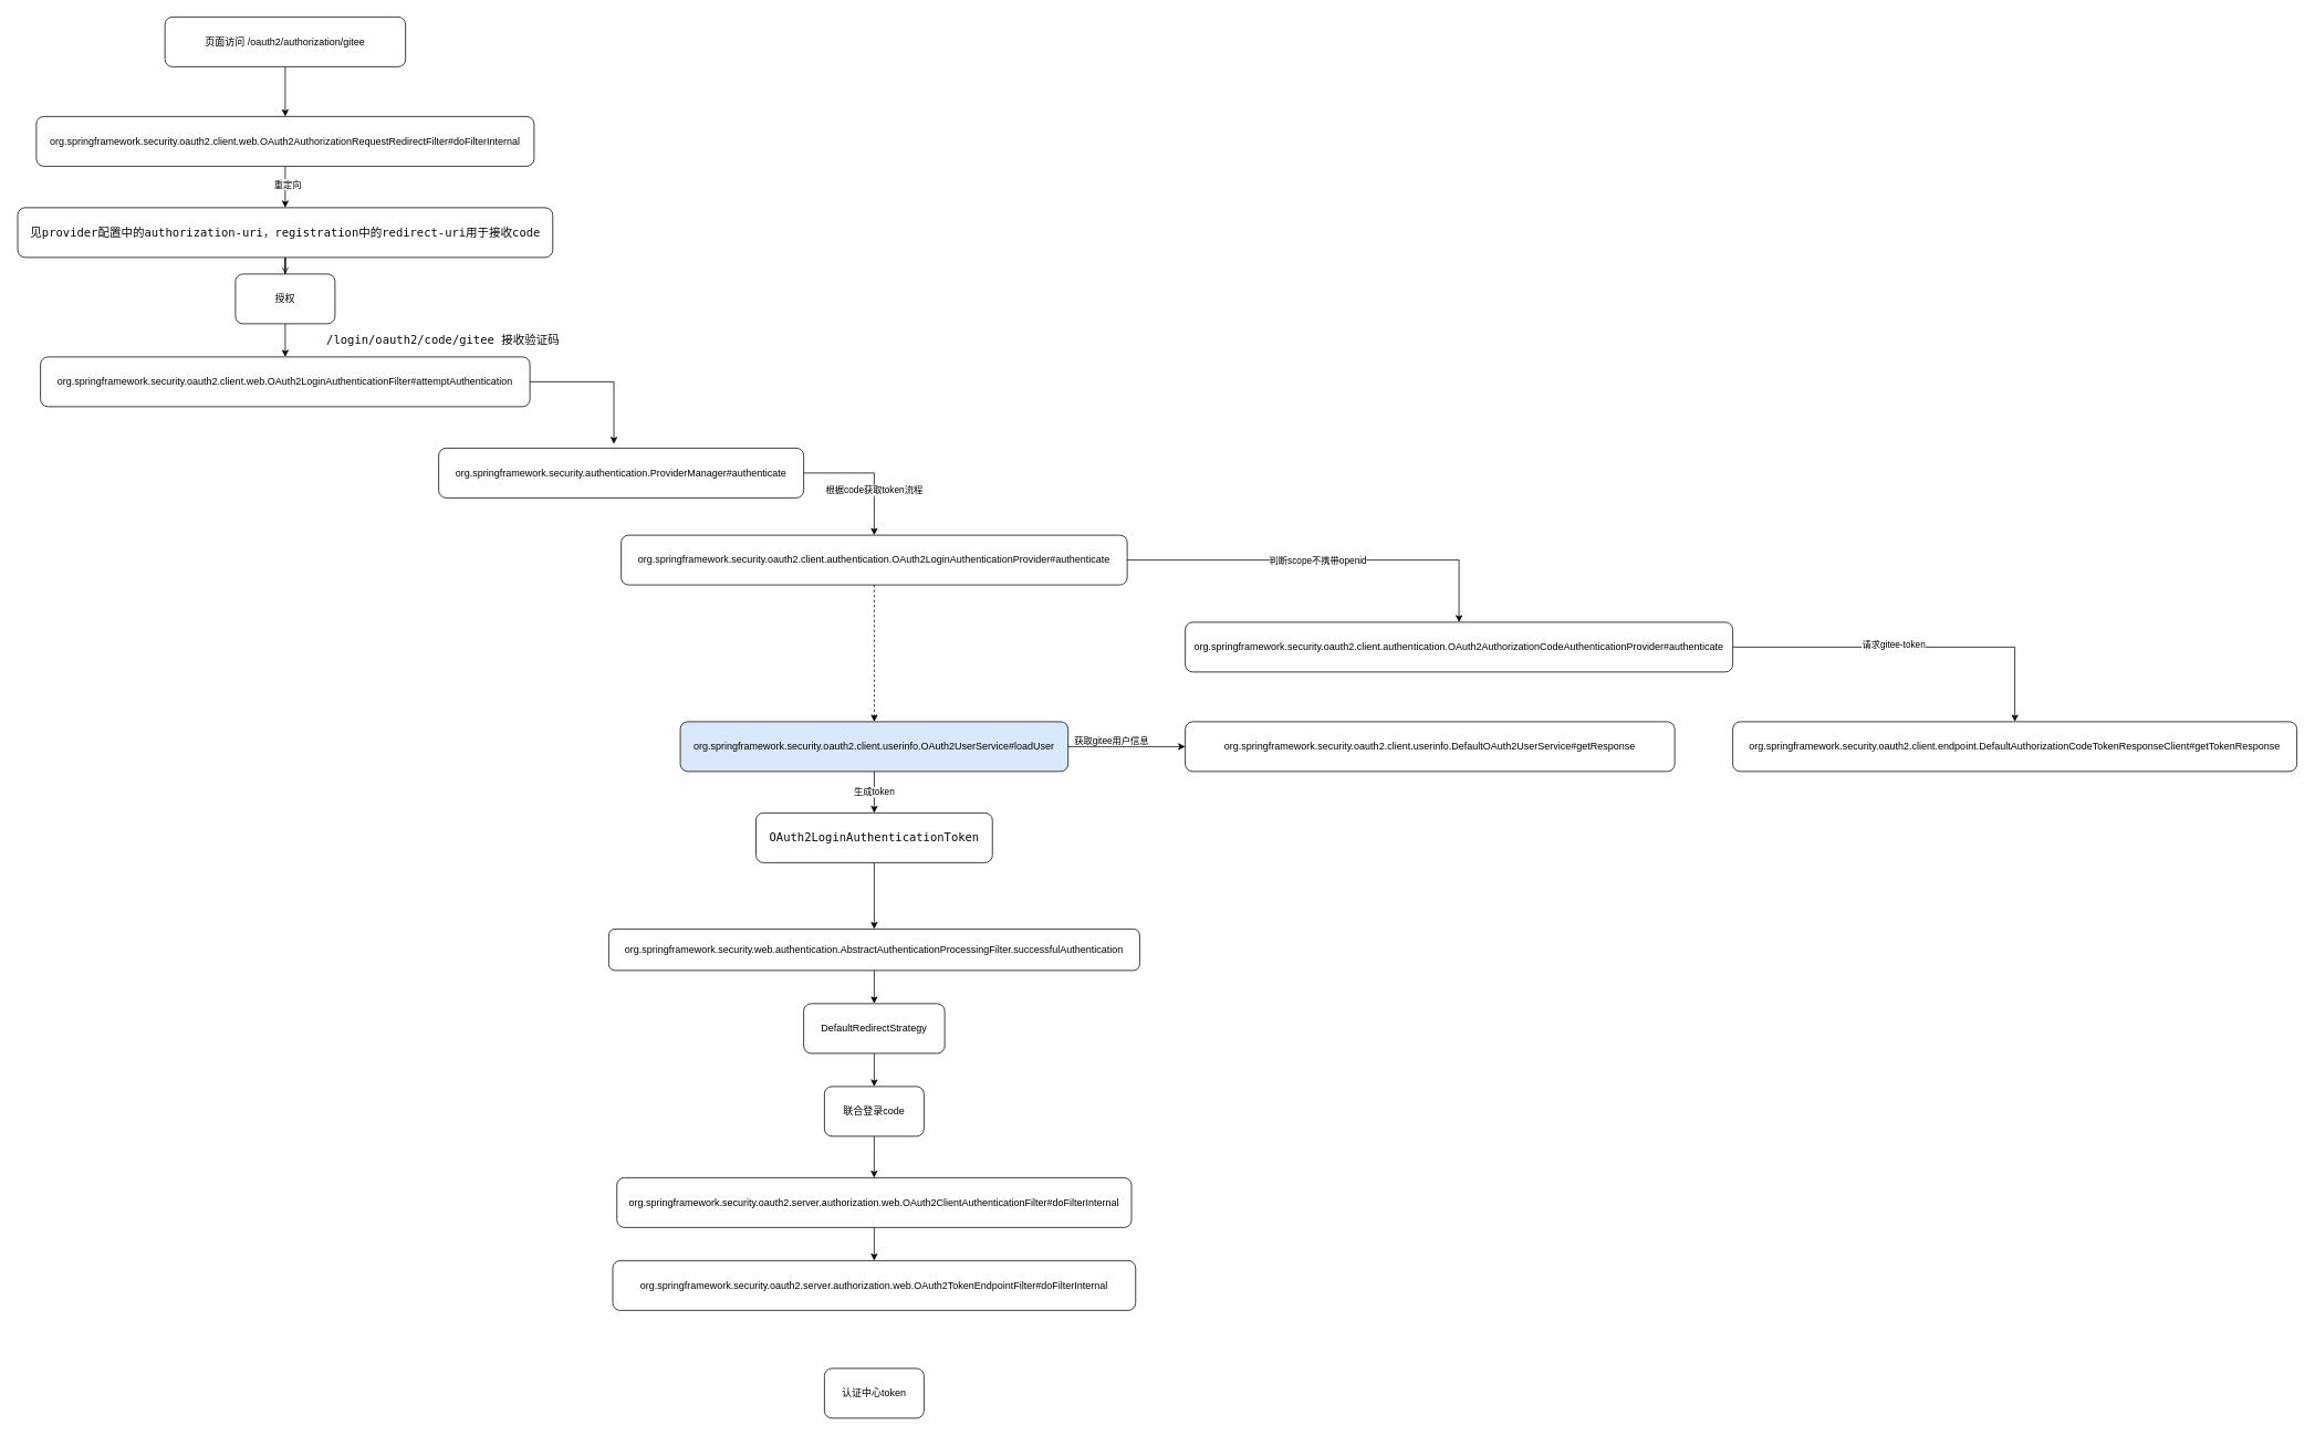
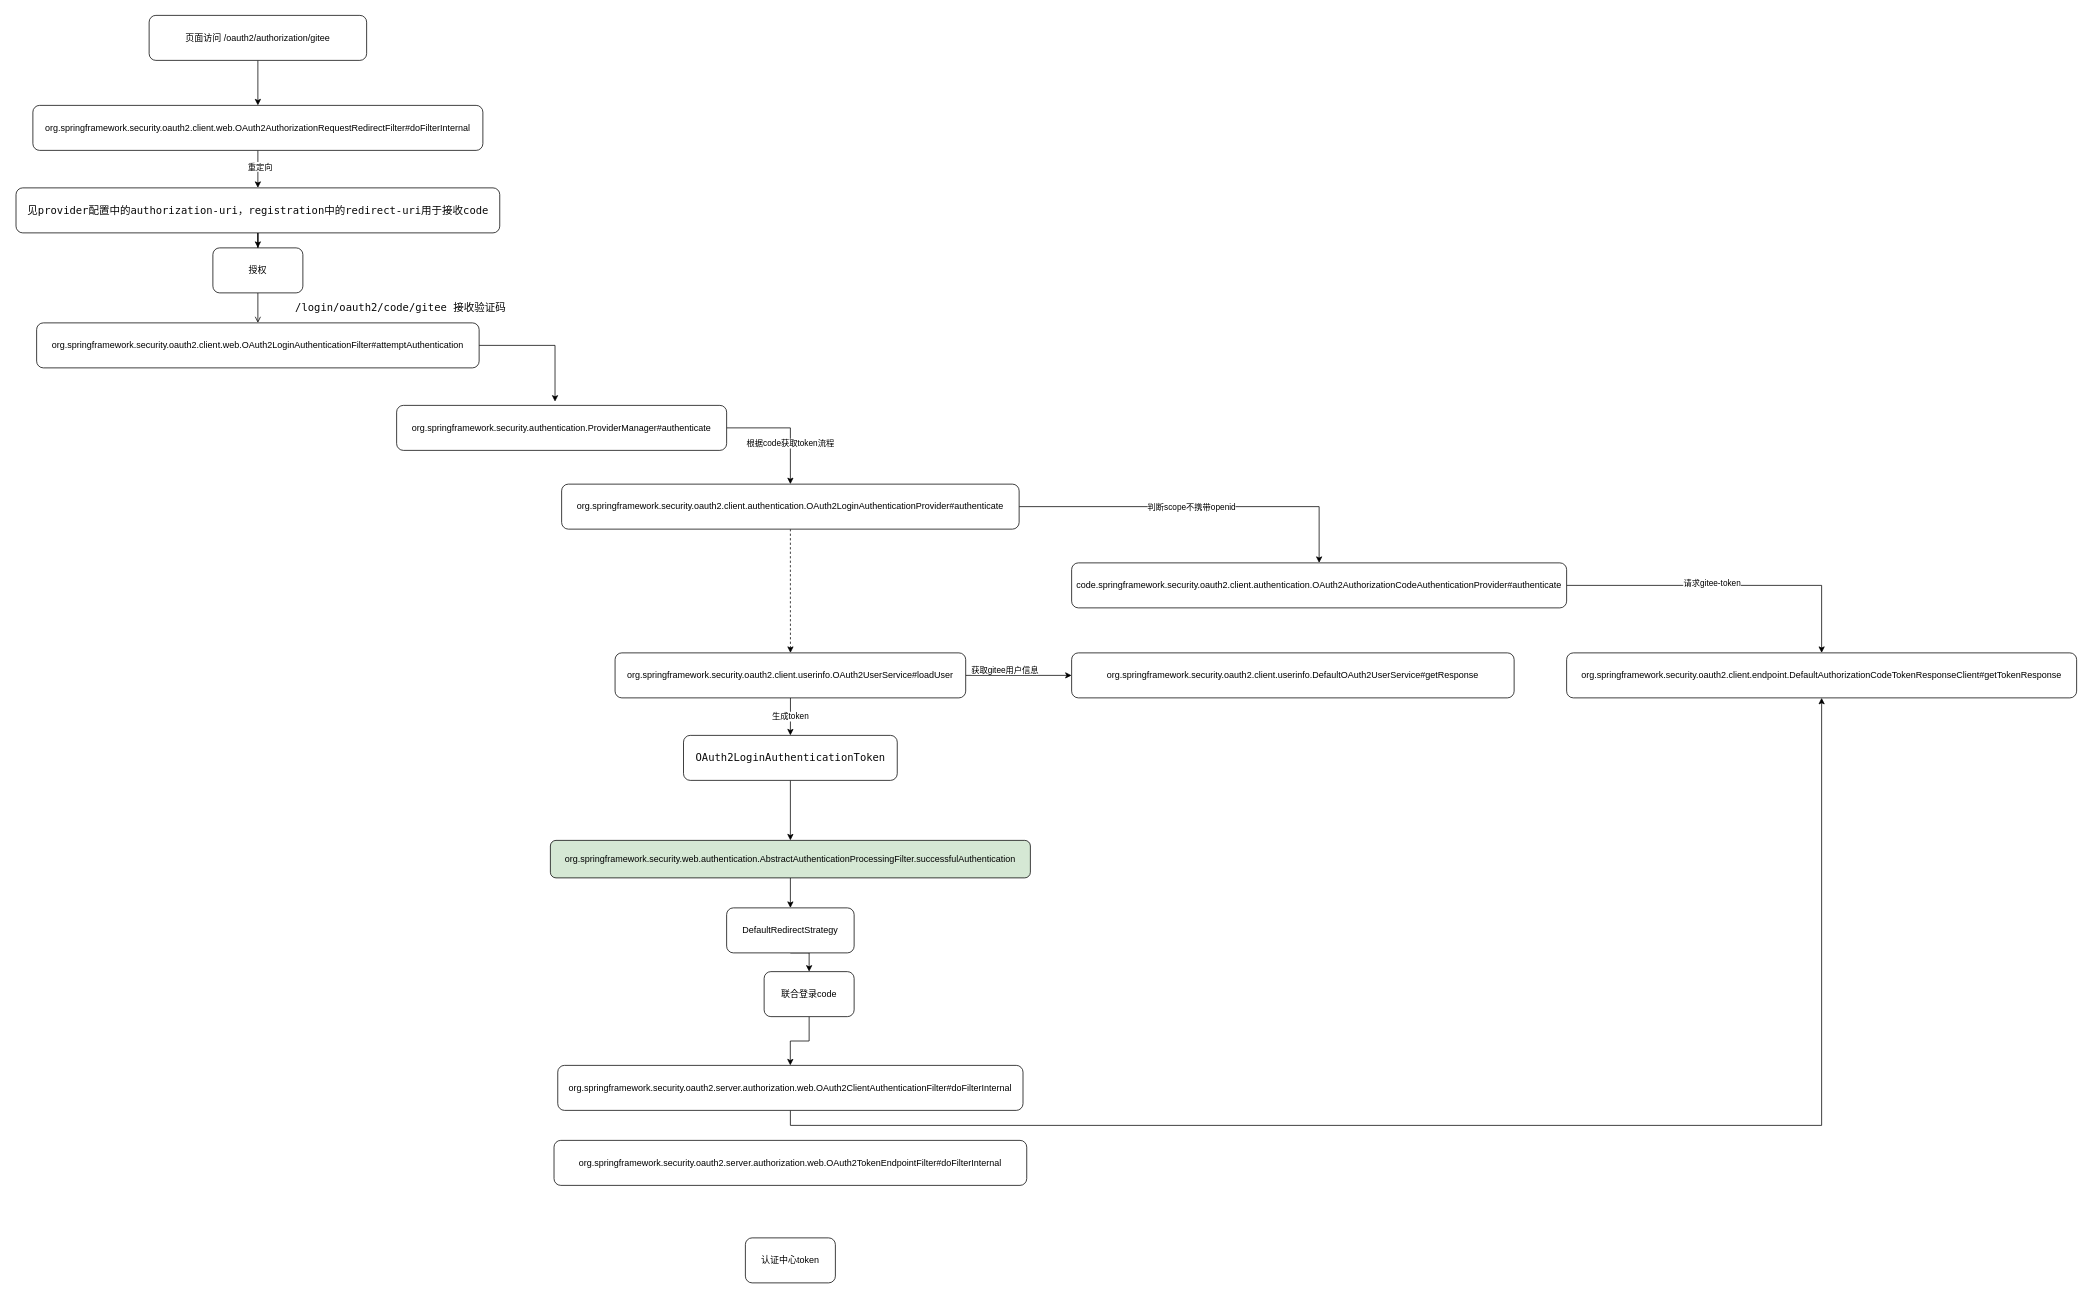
- <mxCell id="28" style="edgeStyle=orthogonalEdgeStyle;rounded=0;orthogonalLoop=1;jettySize=auto;html=1;exitX=0.5;exitY=1;exitDx=0;exitDy=0;endArrow=open;" parent="1" source="29" target="31" edge="1"><mxGeometry relative="1" as="geometry" /></mxCell>
+ <mxCell id="28" style="edgeStyle=orthogonalEdgeStyle;rounded=0;orthogonalLoop=1;jettySize=auto;html=1;exitX=0.5;exitY=1;exitDx=0;exitDy=0;" parent="1" source="29" target="31" edge="1"><mxGeometry relative="1" as="geometry" /></mxCell>
- <mxCell id="30" style="edgeStyle=orthogonalEdgeStyle;rounded=0;orthogonalLoop=1;jettySize=auto;html=1;exitX=0.5;exitY=1;exitDx=0;exitDy=0;entryX=0.5;entryY=0;entryDx=0;entryDy=0;" parent="1" source="31" target="22" edge="1"><mxGeometry relative="1" as="geometry" /></mxCell>
+ <mxCell id="30" style="edgeStyle=orthogonalEdgeStyle;rounded=0;orthogonalLoop=1;jettySize=auto;html=1;exitX=0.5;exitY=1;exitDx=0;exitDy=0;entryX=0.5;entryY=0;entryDx=0;entryDy=0;endArrow=open;" parent="1" source="31" target="22" edge="1"><mxGeometry relative="1" as="geometry" /></mxCell>
- <mxCell id="8" value="org.springframework.security.oauth2.client.authentication.OAuth2AuthorizationCodeAuthenticationProvider#authenticate" style="rounded=1;whiteSpace=wrap;html=1;" parent="1" vertex="1"><mxGeometry x="1428" y="750" width="660" height="60" as="geometry" /></mxCell>
+ <mxCell id="8" value="code.springframework.security.oauth2.client.authentication.OAuth2AuthorizationCodeAuthenticationProvider#authenticate" style="rounded=1;whiteSpace=wrap;html=1;" parent="1" vertex="1"><mxGeometry x="1428" y="750" width="660" height="60" as="geometry" /></mxCell>
- <mxCell id="14" value="org.springframework.security.oauth2.client.userinfo.OAuth2UserService#loadUser" style="rounded=1;whiteSpace=wrap;html=1;fillColor=#dae8fc;" parent="1" vertex="1"><mxGeometry x="819.25" y="870" width="467.5" height="60" as="geometry" /></mxCell>
+ <mxCell id="14" value="org.springframework.security.oauth2.client.userinfo.OAuth2UserService#loadUser" style="rounded=1;whiteSpace=wrap;html=1;" parent="1" vertex="1"><mxGeometry x="819.25" y="870" width="467.5" height="60" as="geometry" /></mxCell>
- <mxCell id="37" value="org.springframework.security.web.authentication.AbstractAuthenticationProcessingFilter.successfulAuthentication" style="rounded=1;whiteSpace=wrap;html=1;" vertex="1" parent="1"><mxGeometry x="733" y="1120" width="640" height="50" as="geometry" /></mxCell>
+ <mxCell id="37" value="org.springframework.security.web.authentication.AbstractAuthenticationProcessingFilter.successfulAuthentication" style="rounded=1;whiteSpace=wrap;html=1;fillColor=#d5e8d4;" vertex="1" parent="1"><mxGeometry x="733" y="1120" width="640" height="50" as="geometry" /></mxCell>
- <mxCell id="39" value="联合登录code" style="rounded=1;whiteSpace=wrap;html=1;" vertex="1" parent="1"><mxGeometry x="993" y="1310" width="120" height="60" as="geometry" /></mxCell>
+ <mxCell id="39" value="联合登录code" style="rounded=1;whiteSpace=wrap;html=1;" vertex="1" parent="1"><mxGeometry x="1018" y="1295" width="120" height="60" as="geometry" /></mxCell>
- <mxCell id="42" style="edgeStyle=orthogonalEdgeStyle;rounded=0;orthogonalLoop=1;jettySize=auto;html=1;exitX=0.5;exitY=1;exitDx=0;exitDy=0;entryX=0.5;entryY=0;entryDx=0;entryDy=0;" edge="1" parent="1" source="43" target="33"><mxGeometry relative="1" as="geometry" /></mxCell>
+ <mxCell id="42" style="edgeStyle=orthogonalEdgeStyle;rounded=0;orthogonalLoop=1;jettySize=auto;html=1;exitX=0.5;exitY=1;exitDx=0;exitDy=0;" edge="1" parent="1" source="43" target="9"><mxGeometry relative="1" as="geometry" /></mxCell>
